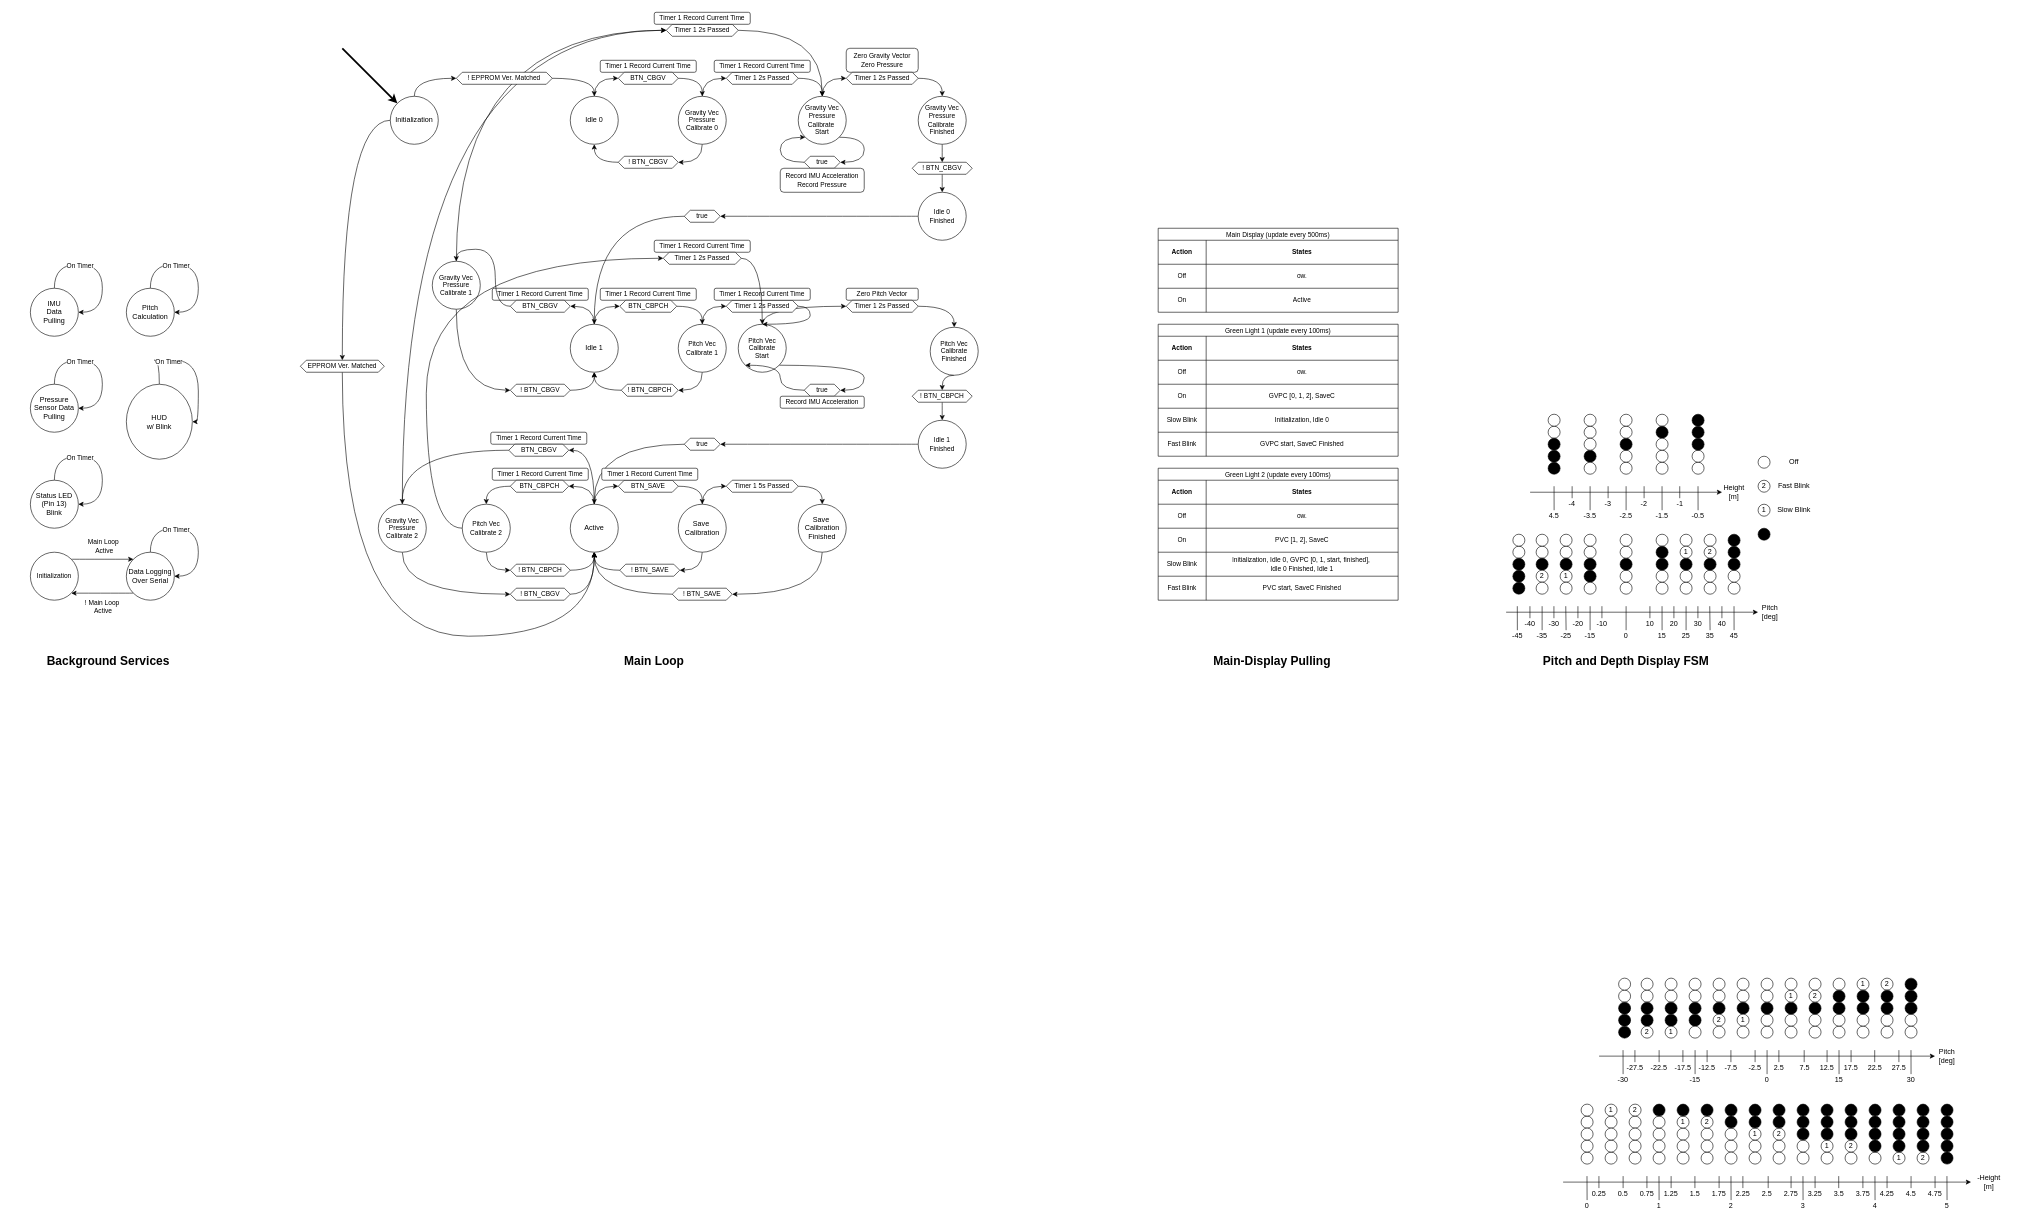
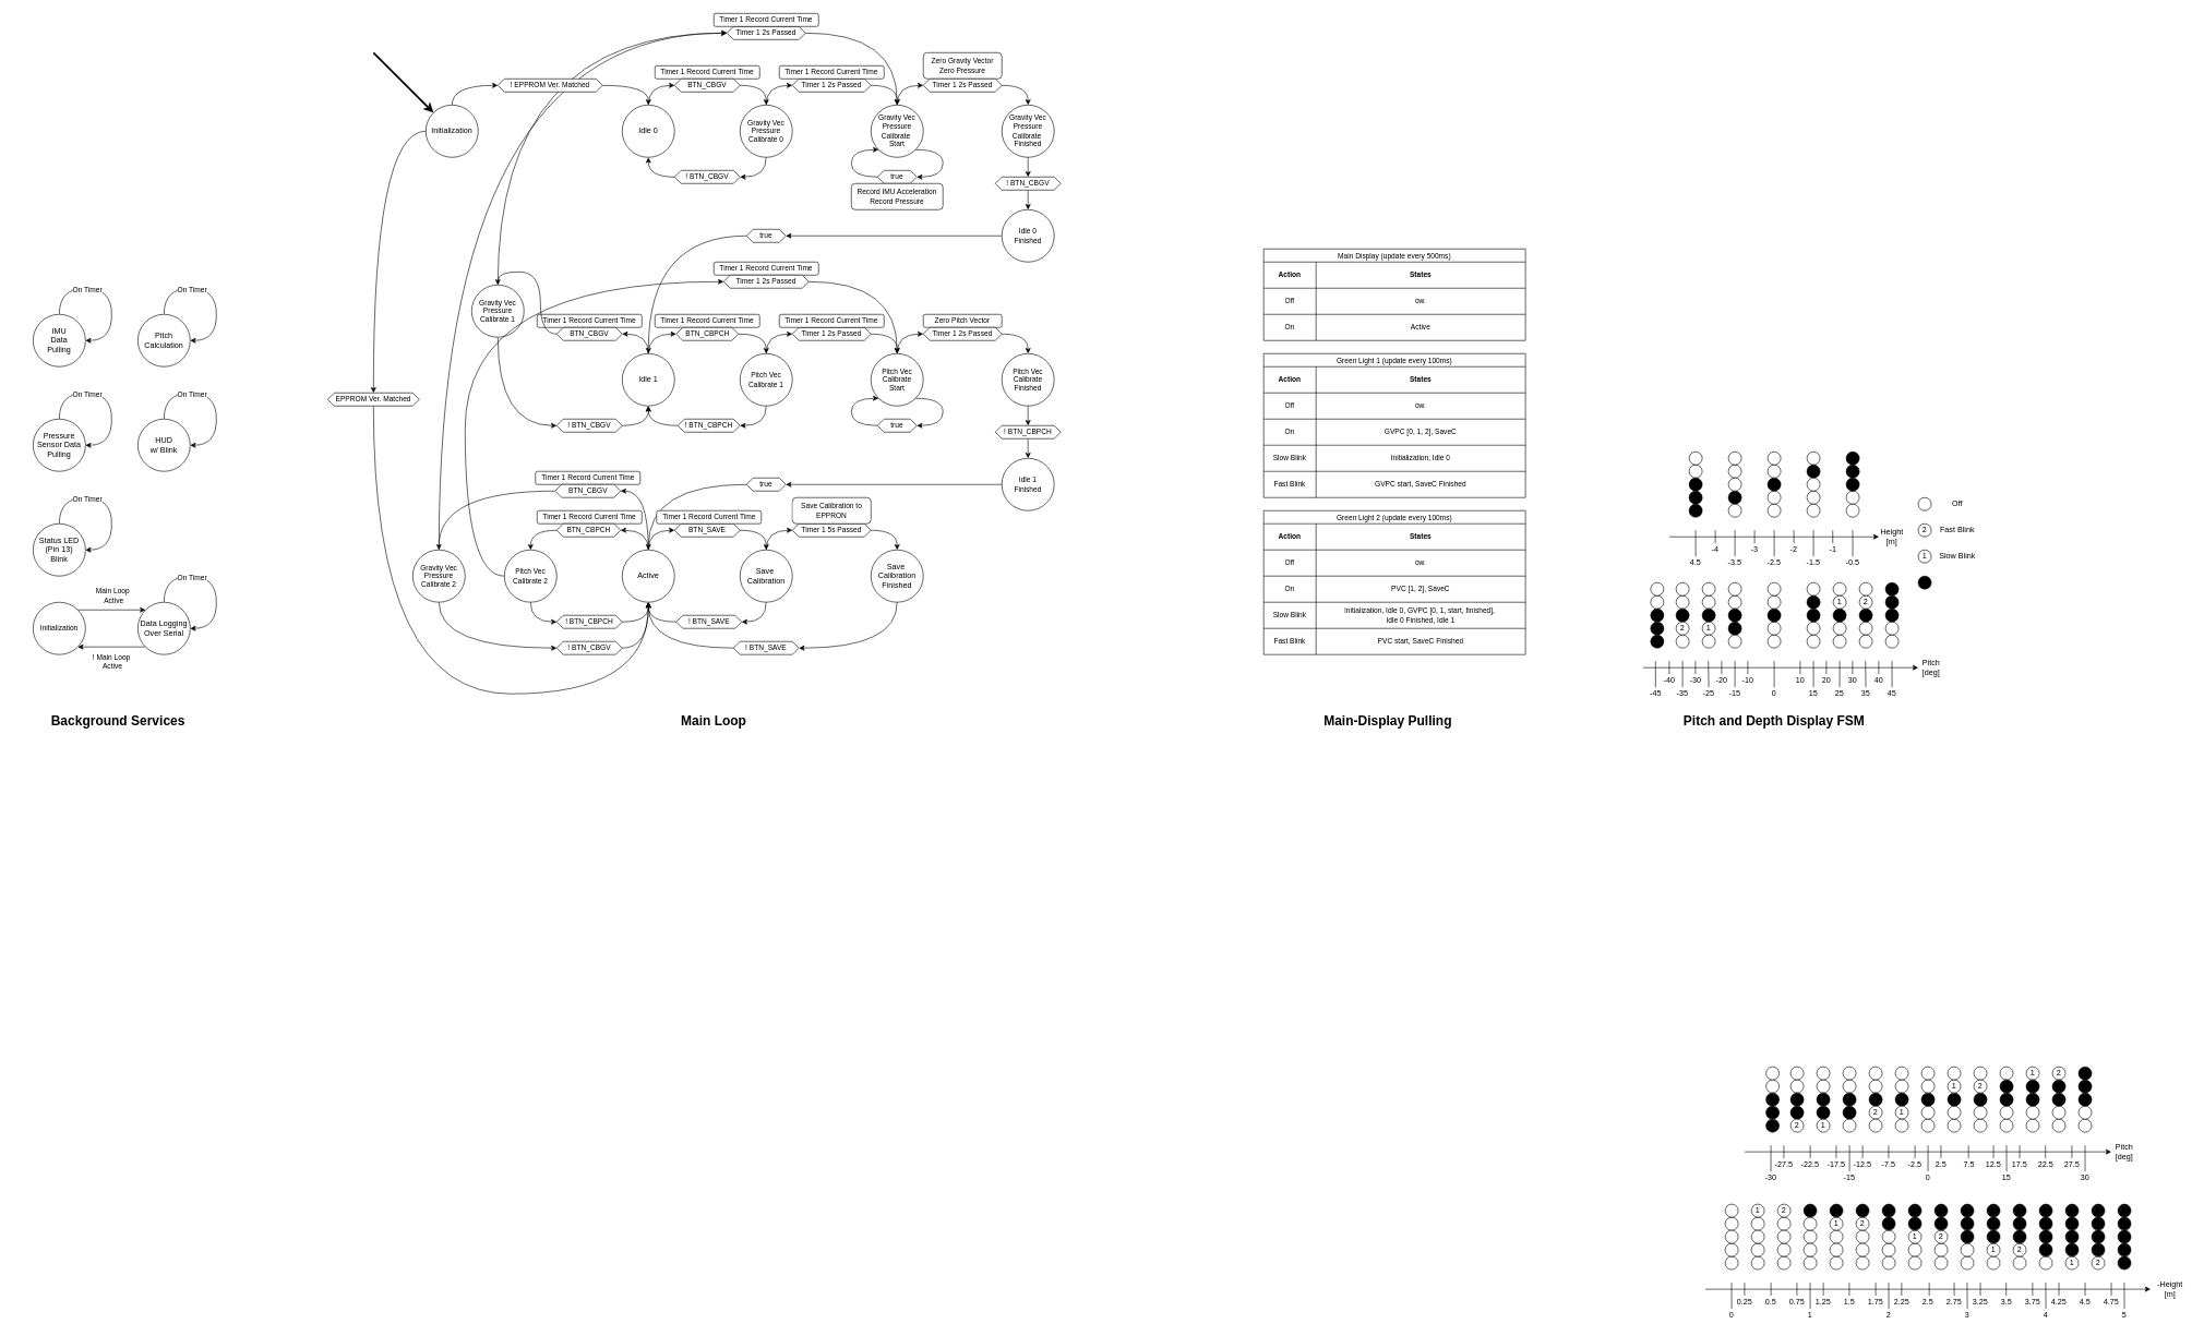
- <mxCell id="46" value="&lt;div&gt;Pitch Vec&lt;/div&gt;&lt;div&gt;Calibrate&lt;/div&gt;&lt;div&gt;Start&lt;/div&gt;" style="ellipse;whiteSpace=wrap;html=1;aspect=fixed;fontFamily=Helvetica;fontSize=11;fontColor=default;labelBackgroundColor=default;" parent="1" vertex="1"><mxGeometry x="1230" y="540" width="80" height="80" as="geometry" /></mxCell>
+ <mxCell id="46" value="&lt;div&gt;Pitch Vec&lt;/div&gt;&lt;div&gt;Calibrate&lt;/div&gt;&lt;div&gt;Start&lt;/div&gt;" style="ellipse;whiteSpace=wrap;html=1;aspect=fixed;fontFamily=Helvetica;fontSize=11;fontColor=default;labelBackgroundColor=default;" parent="1" vertex="1"><mxGeometry x="1330" y="540" width="80" height="80" as="geometry" /></mxCell>
- <mxCell id="48" value="&lt;div&gt;Pitch Vec&lt;/div&gt;&lt;div&gt;Calibrate&lt;/div&gt;&lt;div&gt;Finished&lt;/div&gt;" style="ellipse;whiteSpace=wrap;html=1;aspect=fixed;fontFamily=Helvetica;fontSize=11;fontColor=default;labelBackgroundColor=default;" parent="1" vertex="1"><mxGeometry x="1550" y="545" width="80" height="80" as="geometry" /></mxCell>
+ <mxCell id="48" value="&lt;div&gt;Pitch Vec&lt;/div&gt;&lt;div&gt;Calibrate&lt;/div&gt;&lt;div&gt;Finished&lt;/div&gt;" style="ellipse;whiteSpace=wrap;html=1;aspect=fixed;fontFamily=Helvetica;fontSize=11;fontColor=default;labelBackgroundColor=default;" parent="1" vertex="1"><mxGeometry x="1530" y="540" width="80" height="80" as="geometry" /></mxCell>
- <mxCell id="62" value="&lt;span style=&quot;font-size: 11px; text-wrap: nowrap; background-color: rgb(255, 255, 255);&quot;&gt;Record IMU Acceleration&lt;/span&gt;" style="rounded=1;whiteSpace=wrap;html=1;" parent="1" vertex="1"><mxGeometry x="1300" y="660" width="140" height="20" as="geometry" /></mxCell>
- <mxCell id="10" value="HUD&lt;div&gt;w/ Blink&lt;/div&gt;" style="ellipse;whiteSpace=wrap;html=1;aspect=fixed;" parent="1" vertex="1"><mxGeometry x="210" y="640" width="110" height="125" as="geometry" /></mxCell>
+ <mxCell id="10" value="HUD&lt;div&gt;w/ Blink&lt;/div&gt;" style="ellipse;whiteSpace=wrap;html=1;aspect=fixed;" parent="1" vertex="1"><mxGeometry x="210" y="640" width="80" height="80" as="geometry" /></mxCell>
+ <mxCell id="128" value="Save Calibration to EPPRON" style="rounded=1;whiteSpace=wrap;html=1;fontFamily=Helvetica;fontSize=11;fontColor=default;labelBackgroundColor=default;" parent="1" vertex="1"><mxGeometry x="1210" y="760" width="120" height="40" as="geometry" /></mxCell>
